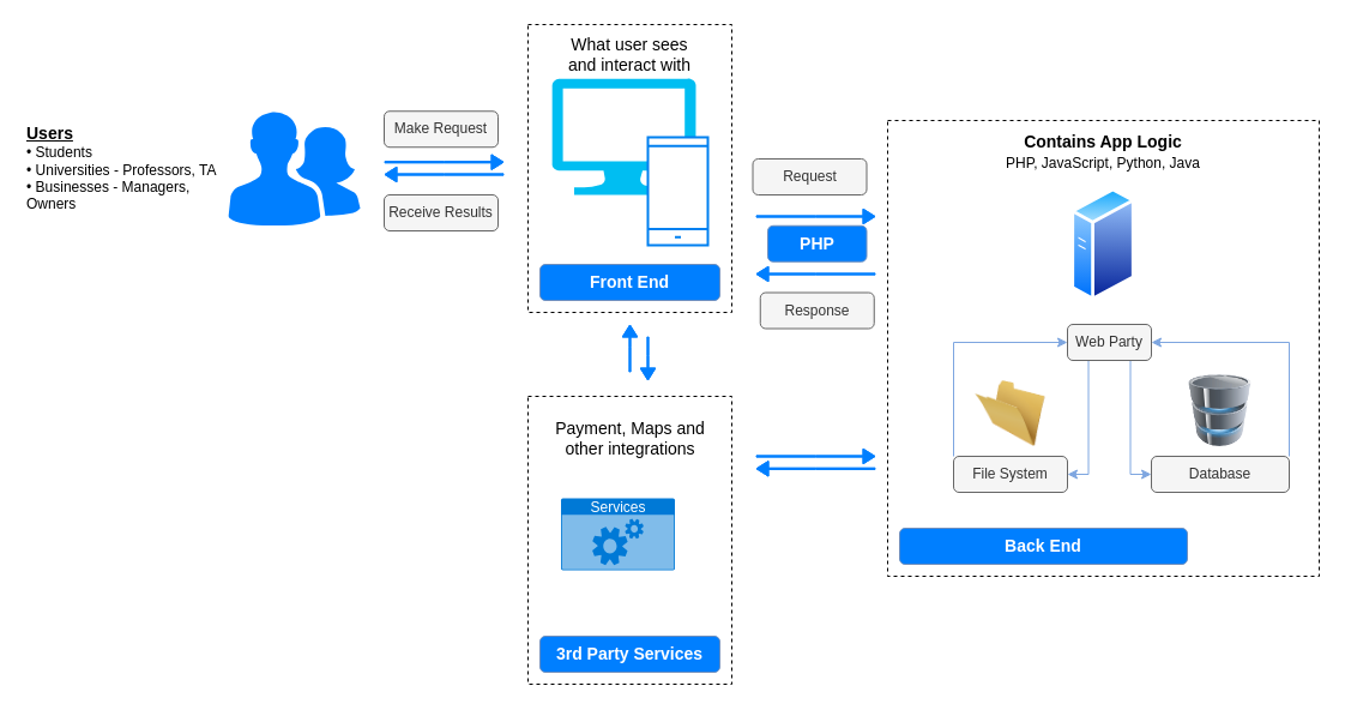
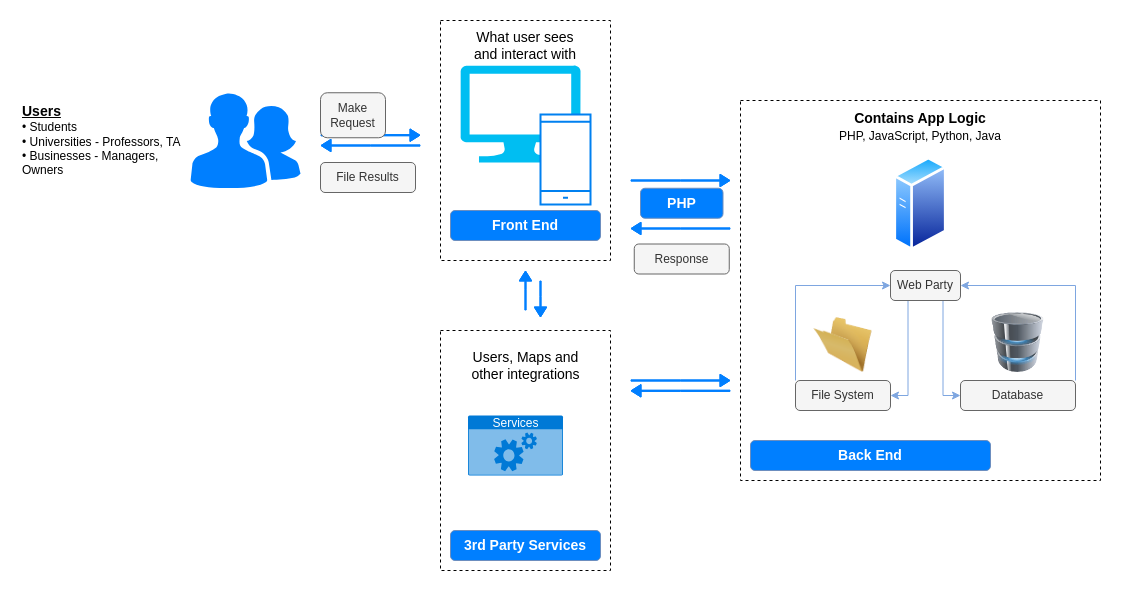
- <mxCell id="34" value="Make Request" style="text;html=1;strokeColor=#666666;fillColor=#f5f5f5;align=center;verticalAlign=middle;whiteSpace=wrap;rounded=1;fontSize=12;fontColor=#333333;glass=0;" vertex="1" parent="1"><mxGeometry x="320" y="92.25" width="95" height="30" as="geometry" /></mxCell>
+ <mxCell id="34" value="Make Request" style="text;html=1;strokeColor=#666666;fillColor=#f5f5f5;align=center;verticalAlign=middle;whiteSpace=wrap;rounded=1;fontSize=12;fontColor=#333333;glass=0;" vertex="1" parent="1"><mxGeometry x="320" y="92.25" width="65" height="45" as="geometry" /></mxCell>
- <mxCell id="37" value="Request" style="text;html=1;strokeColor=#666666;fillColor=#f5f5f5;align=center;verticalAlign=middle;whiteSpace=wrap;rounded=1;fontSize=12;fontColor=#333333;glass=0;" vertex="1" parent="1"><mxGeometry x="627.5" y="132" width="95" height="30" as="geometry" /></mxCell>
- <mxCell id="35" value="Receive Results" style="text;html=1;strokeColor=#666666;fillColor=#f5f5f5;align=center;verticalAlign=middle;whiteSpace=wrap;rounded=1;fontSize=12;fontColor=#333333;glass=0;" vertex="1" parent="1"><mxGeometry x="320" y="162" width="95" height="30" as="geometry" /></mxCell>
+ <mxCell id="35" value="File Results" style="text;html=1;strokeColor=#666666;fillColor=#f5f5f5;align=center;verticalAlign=middle;whiteSpace=wrap;rounded=1;fontSize=12;fontColor=#333333;glass=0;" vertex="1" parent="1"><mxGeometry x="320" y="162" width="95" height="30" as="geometry" /></mxCell>
- <mxCell id="6" value="&lt;b&gt;&lt;font color=&quot;#ffffff&quot;&gt;Front End&lt;/font&gt;&lt;/b&gt;" style="text;html=1;strokeColor=#6c8ebf;fillColor=#007FFF;align=center;verticalAlign=middle;whiteSpace=wrap;rounded=1;fontSize=14;" vertex="1" parent="1"><mxGeometry x="450" y="220" width="150" height="30" as="geometry" /></mxCell>
+ <mxCell id="6" value="&lt;b&gt;&lt;font color=&quot;#ffffff&quot;&gt;Front End&lt;/font&gt;&lt;/b&gt;" style="text;html=1;strokeColor=#6c8ebf;fillColor=#007FFF;align=center;verticalAlign=middle;whiteSpace=wrap;rounded=1;fontSize=14;" vertex="1" parent="1"><mxGeometry x="450" y="210" width="150" height="30" as="geometry" /></mxCell>
- <mxCell id="25" value="Payment, Maps and other integrations" style="text;html=1;strokeColor=none;fillColor=none;align=center;verticalAlign=middle;whiteSpace=wrap;rounded=0;dashed=1;fontSize=14;" vertex="1" parent="1"><mxGeometry x="457.5" y="350" width="135" height="30" as="geometry" /></mxCell>
+ <mxCell id="25" value="Users, Maps and other integrations" style="text;html=1;strokeColor=none;fillColor=none;align=center;verticalAlign=middle;whiteSpace=wrap;rounded=0;dashed=1;fontSize=14;" vertex="1" parent="1"><mxGeometry x="457.5" y="350" width="135" height="30" as="geometry" /></mxCell>
